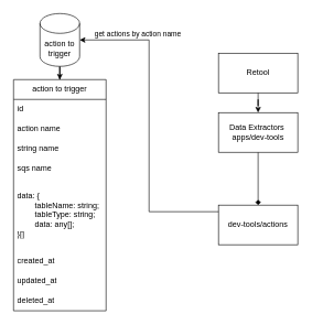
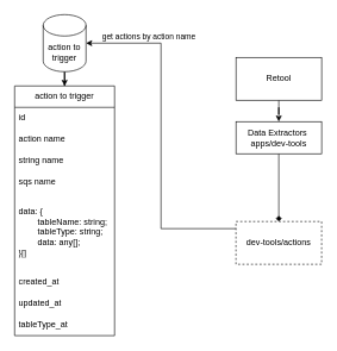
- <mxCell id="5" value="Data Extractors&amp;nbsp;&lt;div&gt;apps/dev-tools&lt;/div&gt;" style="whiteSpace=wrap;html=1;rounded=0;" vertex="1" parent="1"><mxGeometry x="330" y="170" width="120" height="60" as="geometry" /></mxCell>
+ <mxCell id="5" value="Data Extractors&amp;nbsp;&lt;div&gt;apps/dev-tools&lt;/div&gt;" style="whiteSpace=wrap;html=1;rounded=0;" vertex="1" parent="1"><mxGeometry x="330" y="170" width="120" height="45" as="geometry" /></mxCell>
- <mxCell id="6" value="dev-tools/actions" style="whiteSpace=wrap;html=1;rounded=0;" vertex="1" parent="1"><mxGeometry x="330" y="310" width="120" height="60" as="geometry" /></mxCell>
+ <mxCell id="6" value="dev-tools/actions" style="whiteSpace=wrap;html=1;rounded=0;dashed=1;" vertex="1" parent="1"><mxGeometry x="330" y="310" width="120" height="60" as="geometry" /></mxCell>
- <mxCell id="17" value="deleted_at" style="text;strokeColor=none;fillColor=none;align=left;verticalAlign=middle;spacingLeft=4;spacingRight=4;overflow=hidden;points=[[0,0.5],[1,0.5]];portConstraint=eastwest;rotatable=0;whiteSpace=wrap;html=1;" vertex="1" parent="9"><mxGeometry y="320" width="140" height="30" as="geometry" /></mxCell>
+ <mxCell id="17" value="tableType_at" style="text;strokeColor=none;fillColor=none;align=left;verticalAlign=middle;spacingLeft=4;spacingRight=4;overflow=hidden;points=[[0,0.5],[1,0.5]];portConstraint=eastwest;rotatable=0;whiteSpace=wrap;html=1;" vertex="1" parent="9"><mxGeometry y="320" width="140" height="30" as="geometry" /></mxCell>
